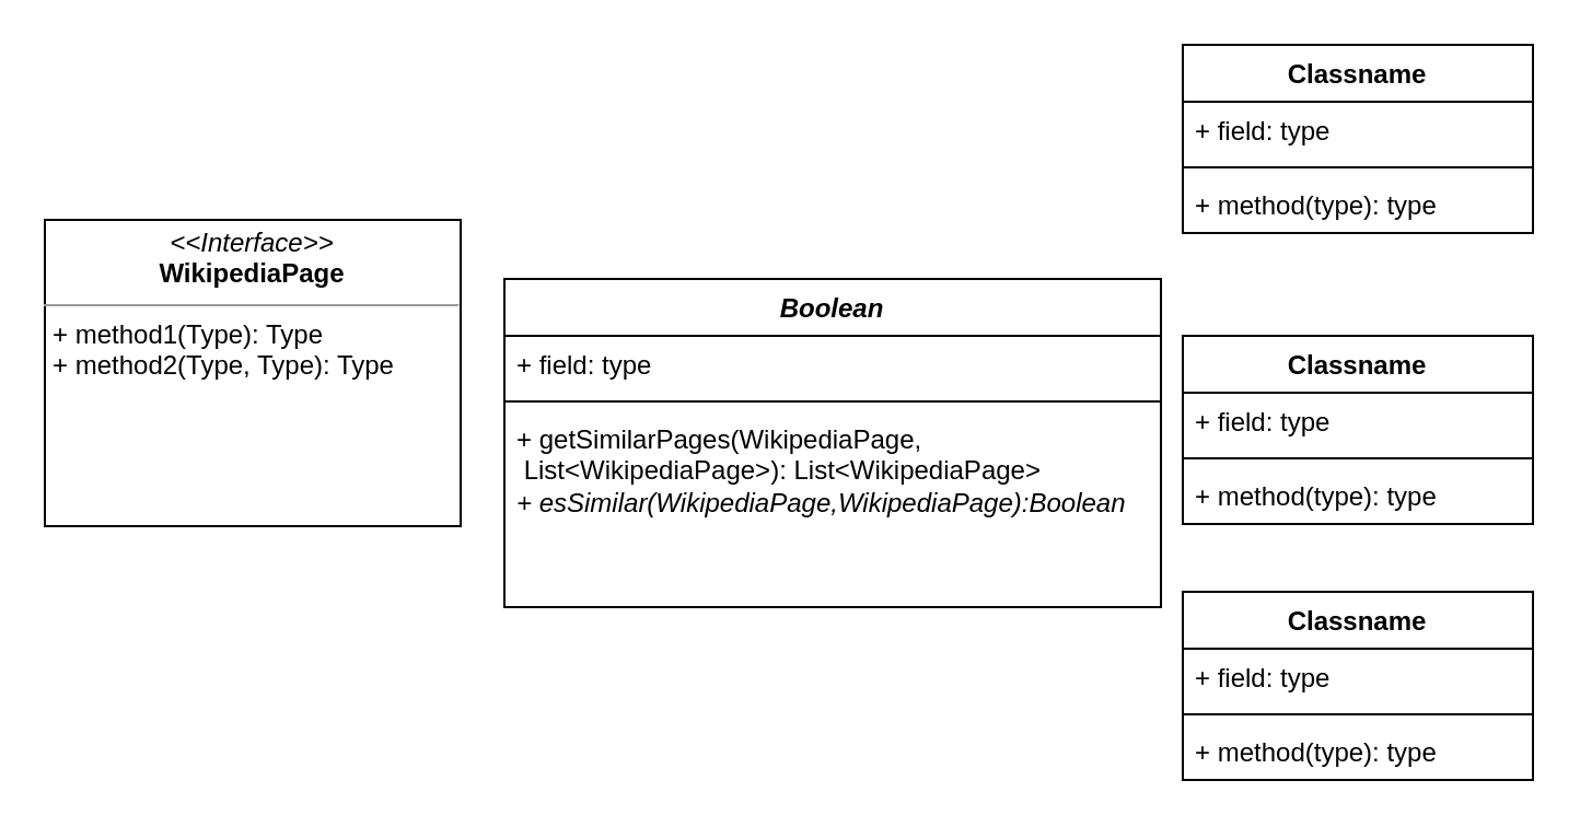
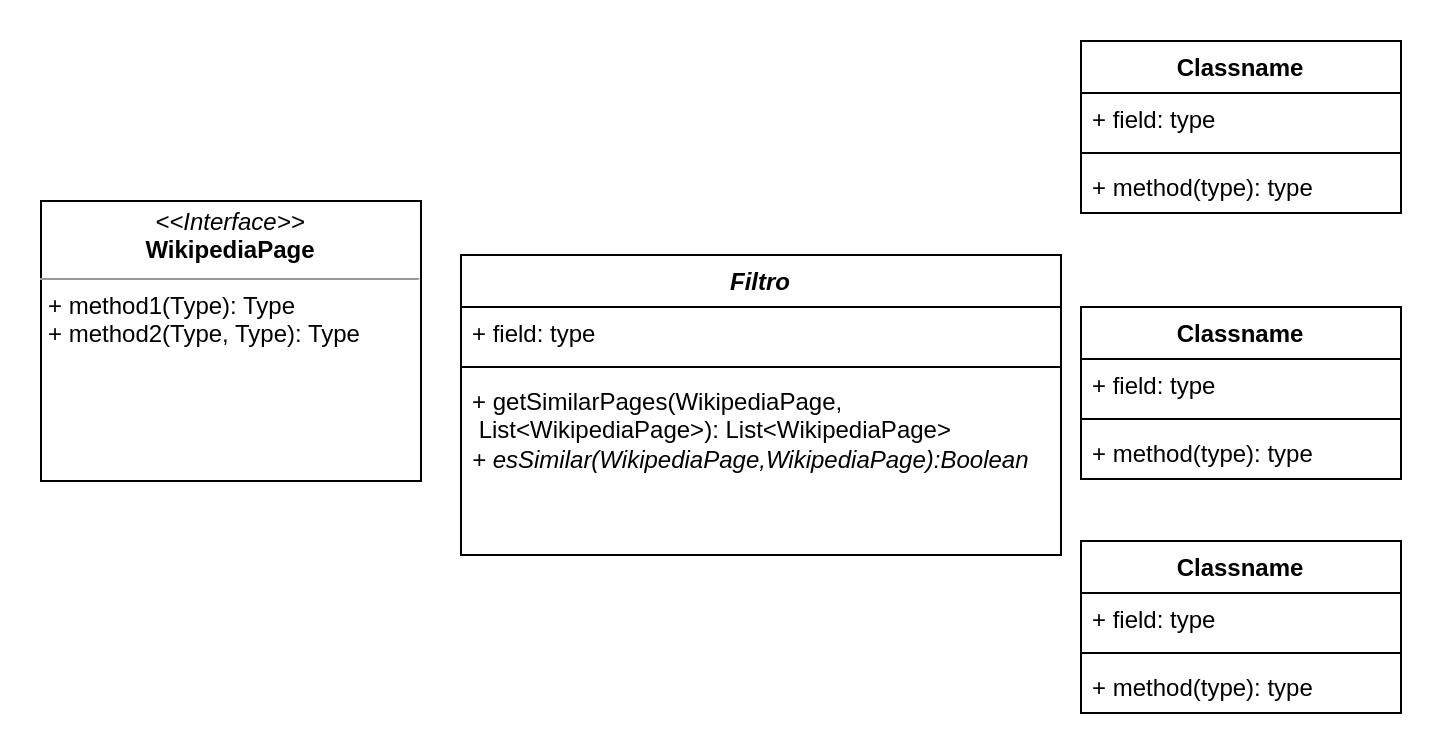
- <mxCell id="3" value="Boolean" style="swimlane;fontStyle=3;align=center;verticalAlign=top;childLayout=stackLayout;horizontal=1;startSize=26;horizontalStack=0;resizeParent=1;resizeParentMax=0;resizeLast=0;collapsible=1;marginBottom=0;" vertex="1" parent="1"><mxGeometry x="230" y="127" width="300" height="150" as="geometry" /></mxCell>
+ <mxCell id="3" value="Filtro" style="swimlane;fontStyle=3;align=center;verticalAlign=top;childLayout=stackLayout;horizontal=1;startSize=26;horizontalStack=0;resizeParent=1;resizeParentMax=0;resizeLast=0;collapsible=1;marginBottom=0;" vertex="1" parent="1"><mxGeometry x="230" y="127" width="300" height="150" as="geometry" /></mxCell>
